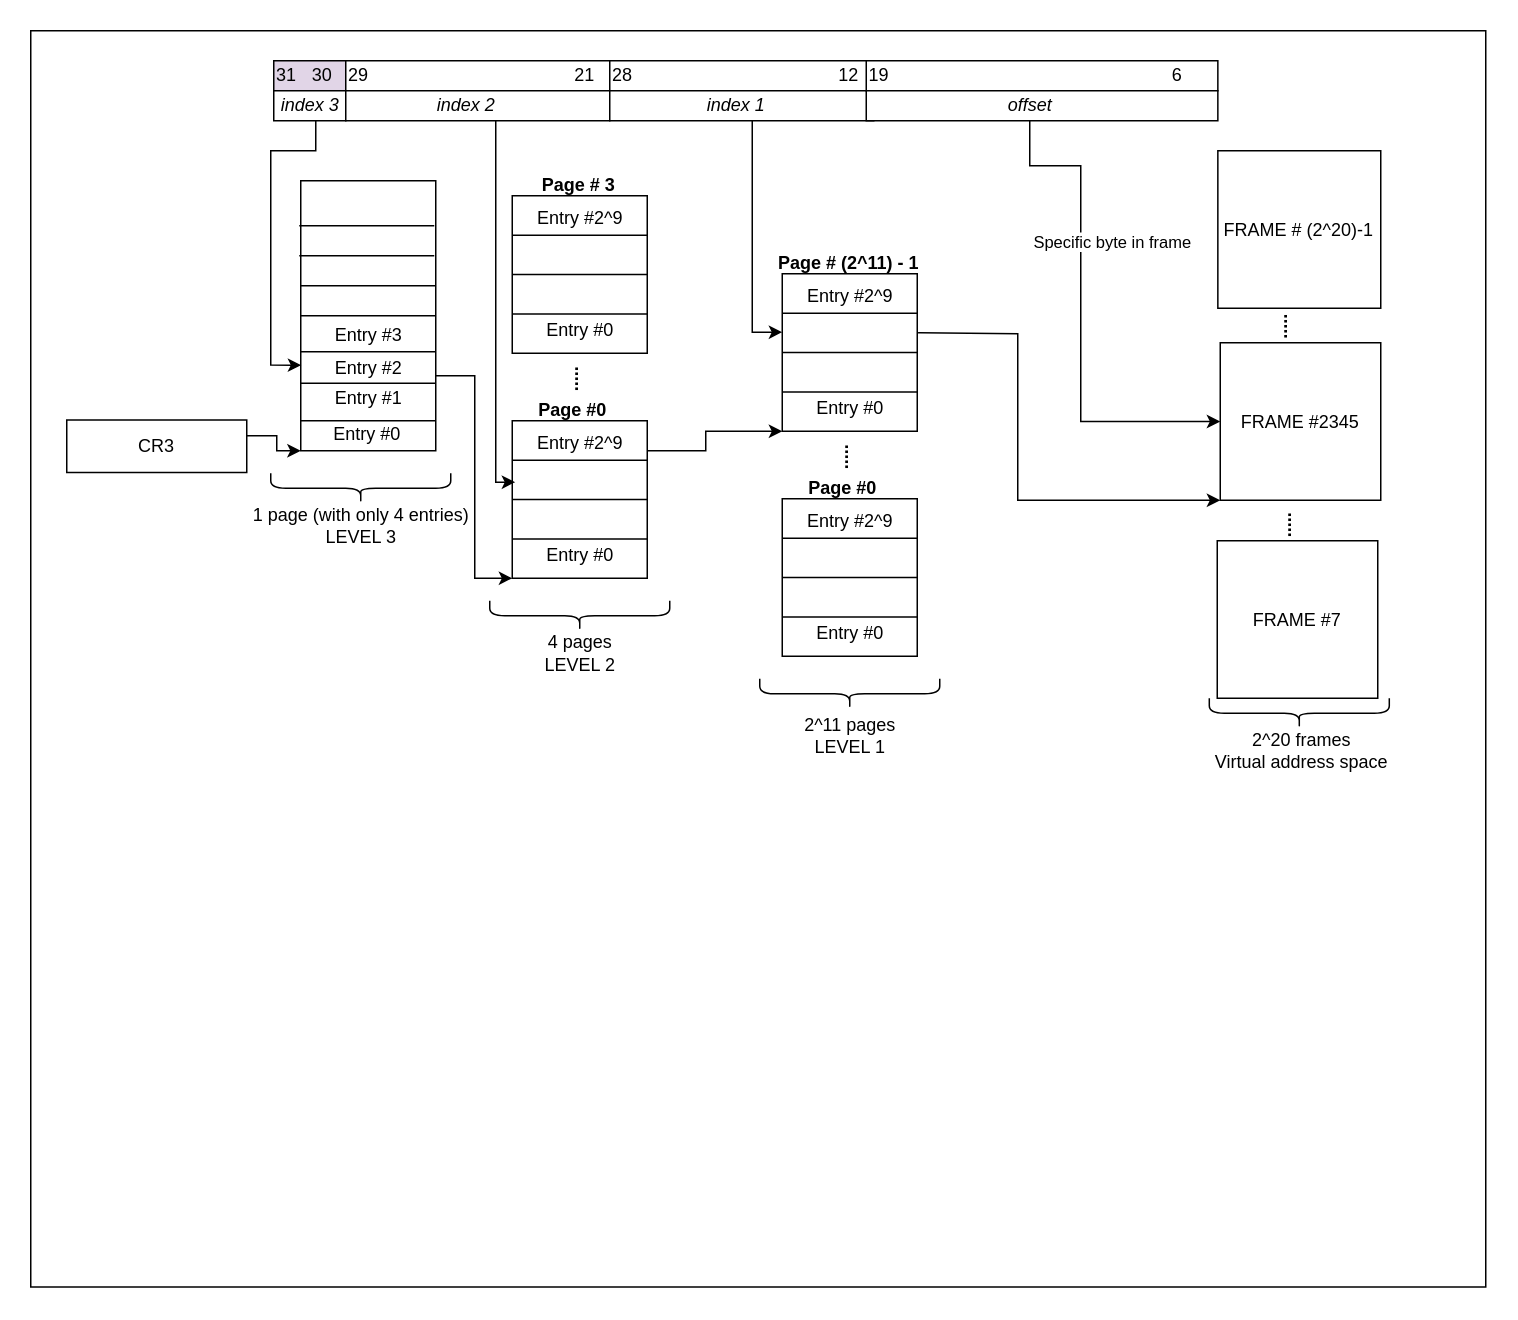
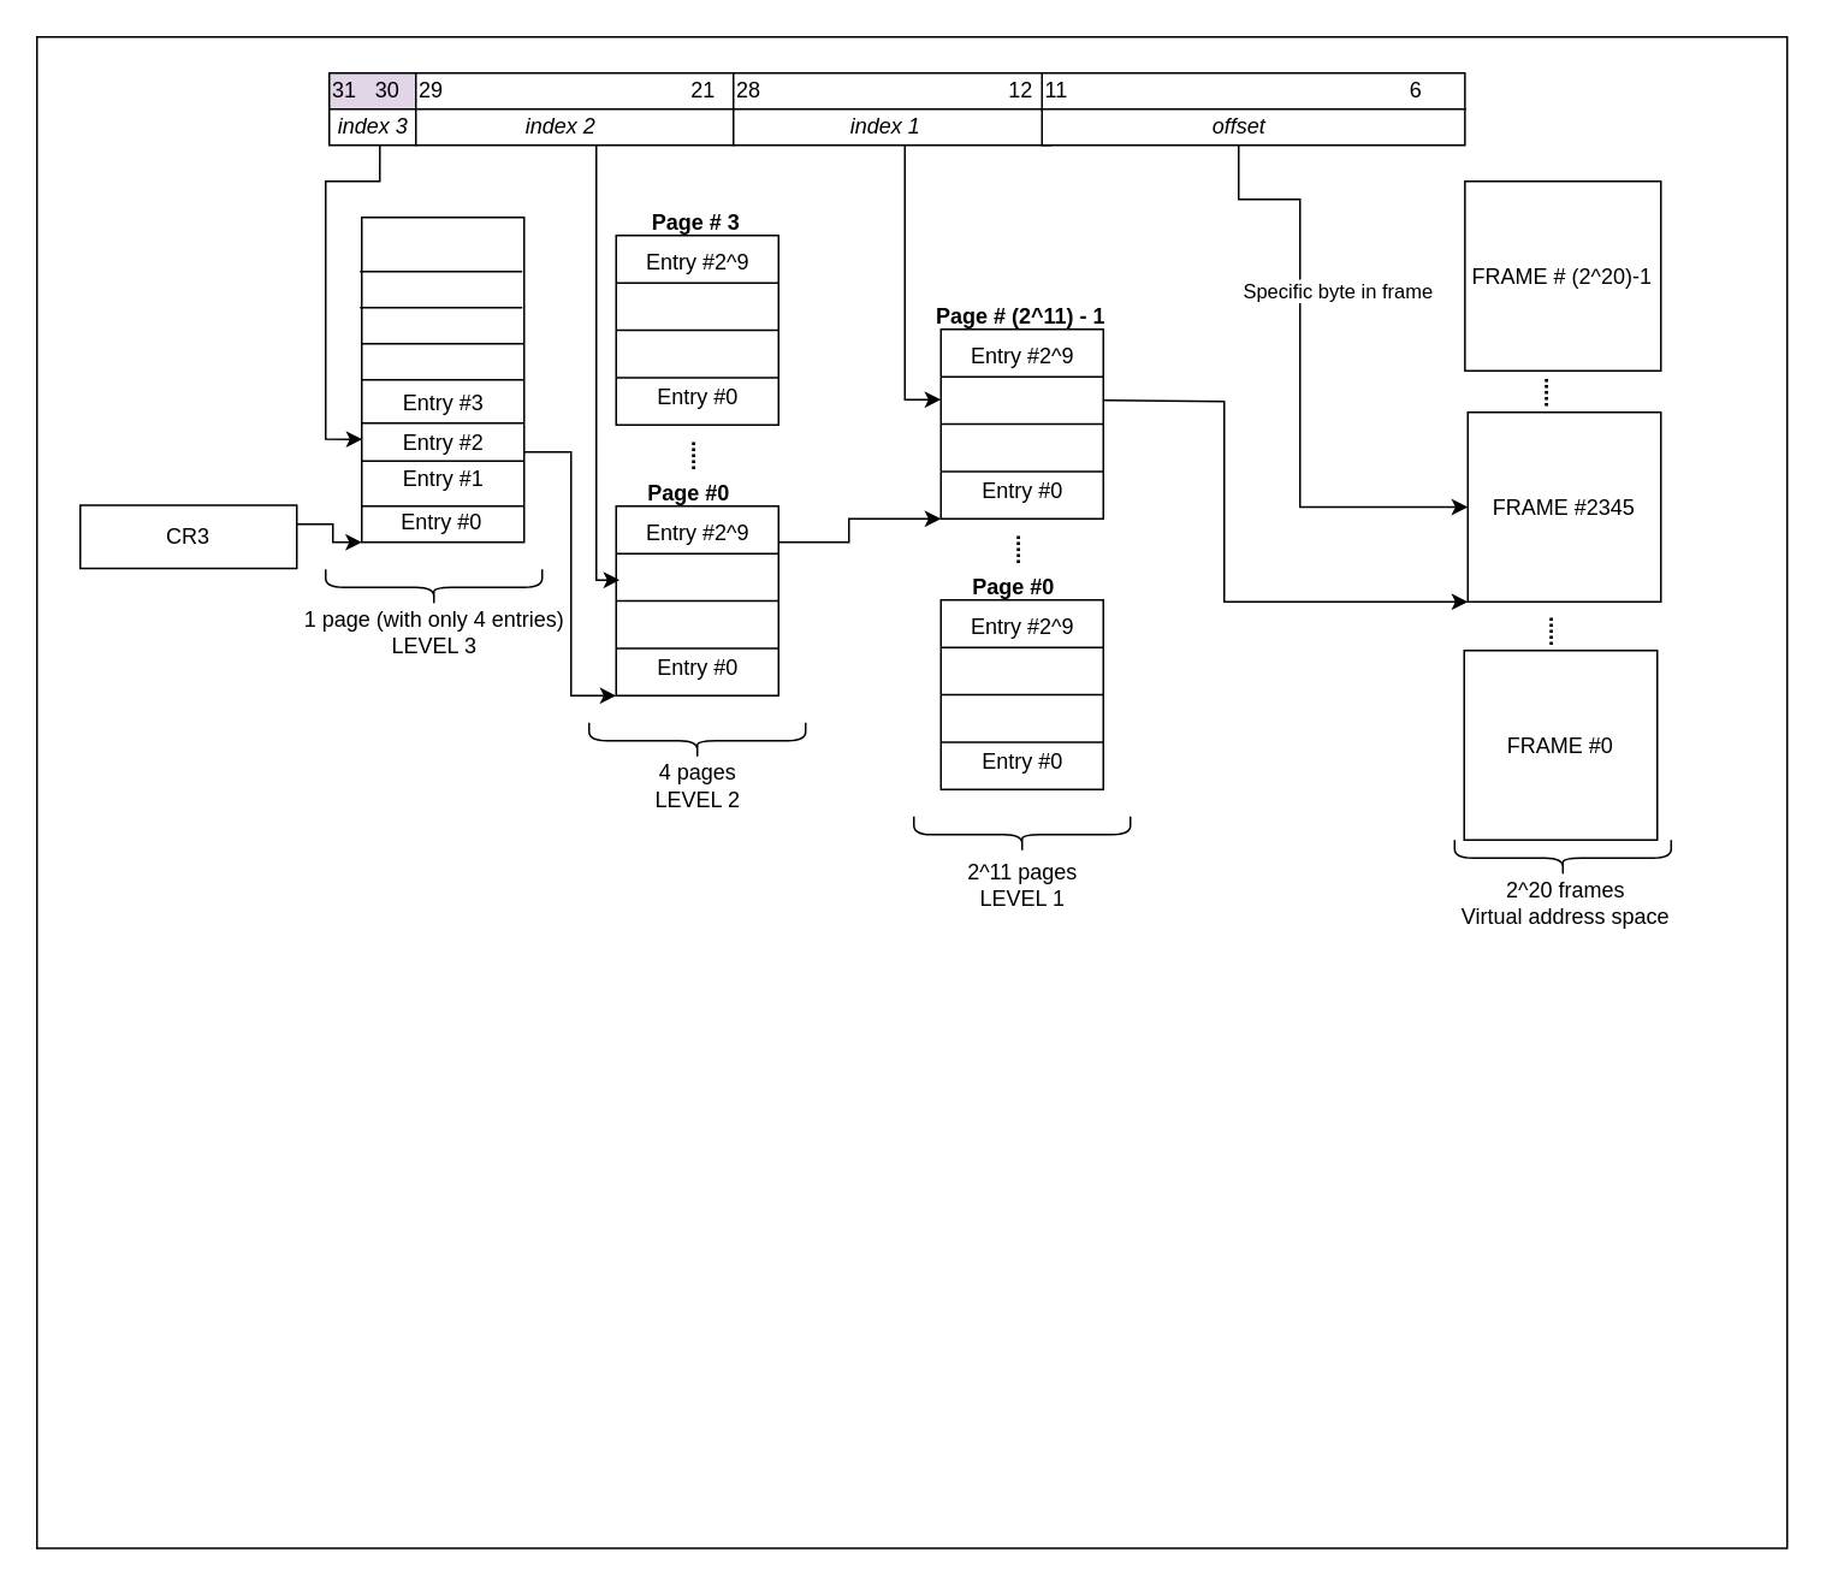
- <mxCell id="22" value="19" style="rounded=0;whiteSpace=wrap;html=1;align=left;" parent="21" vertex="1"><mxGeometry width="234.4" height="20" as="geometry" /></mxCell>
+ <mxCell id="22" value="11" style="rounded=0;whiteSpace=wrap;html=1;align=left;" parent="21" vertex="1"><mxGeometry width="234.4" height="20" as="geometry" /></mxCell>
- <mxCell id="91" value="FRAME #7" style="rounded=1;whiteSpace=wrap;html=1;fontSize=12;glass=0;strokeWidth=1;shadow=0;arcSize=0;" parent="1" vertex="1"><mxGeometry x="811" y="360" width="107" height="105" as="geometry" /></mxCell>
+ <mxCell id="91" value="FRAME #0" style="rounded=1;whiteSpace=wrap;html=1;fontSize=12;glass=0;strokeWidth=1;shadow=0;arcSize=0;" parent="1" vertex="1"><mxGeometry x="811" y="360" width="107" height="105" as="geometry" /></mxCell>
